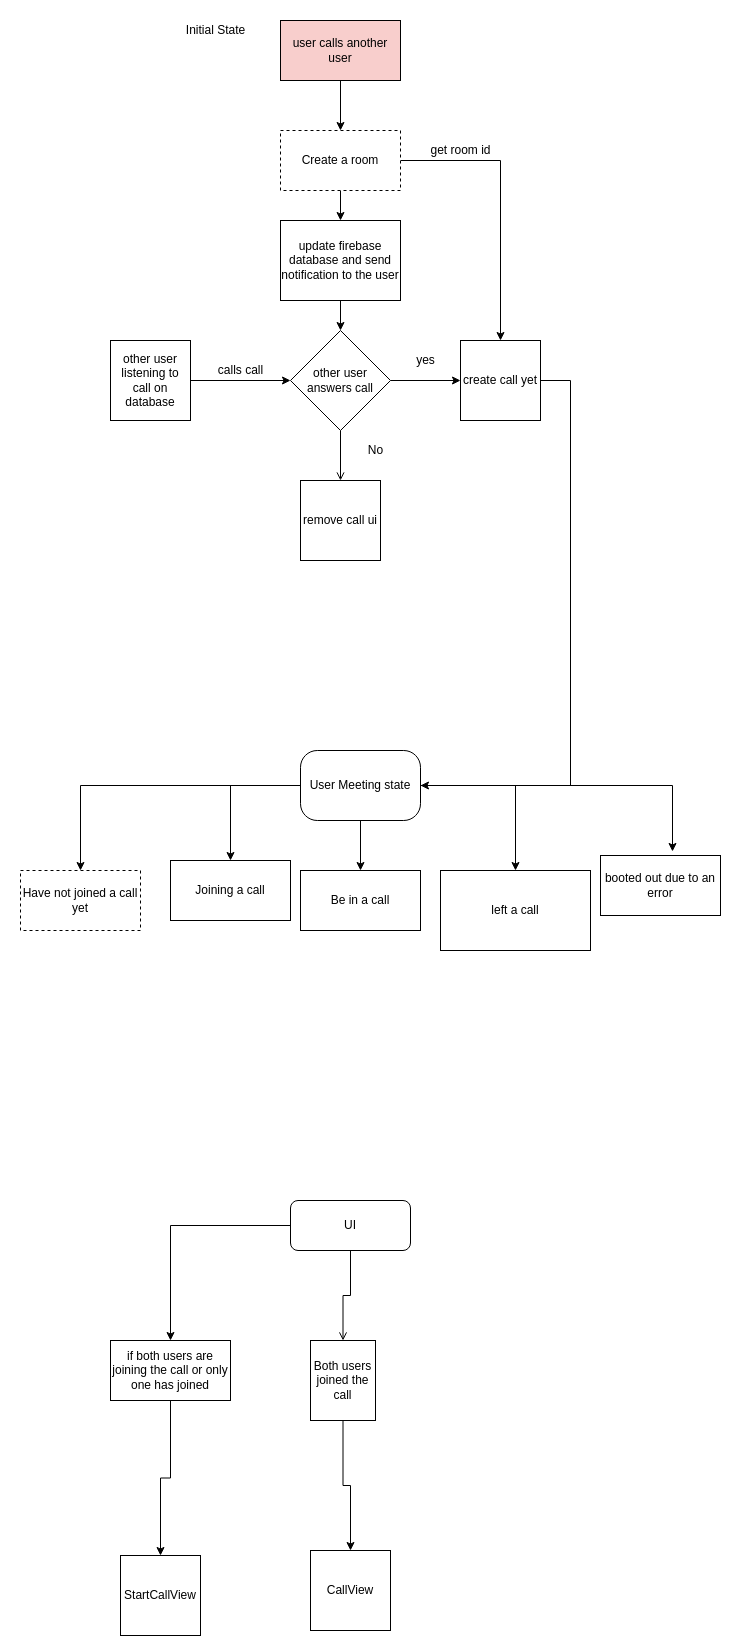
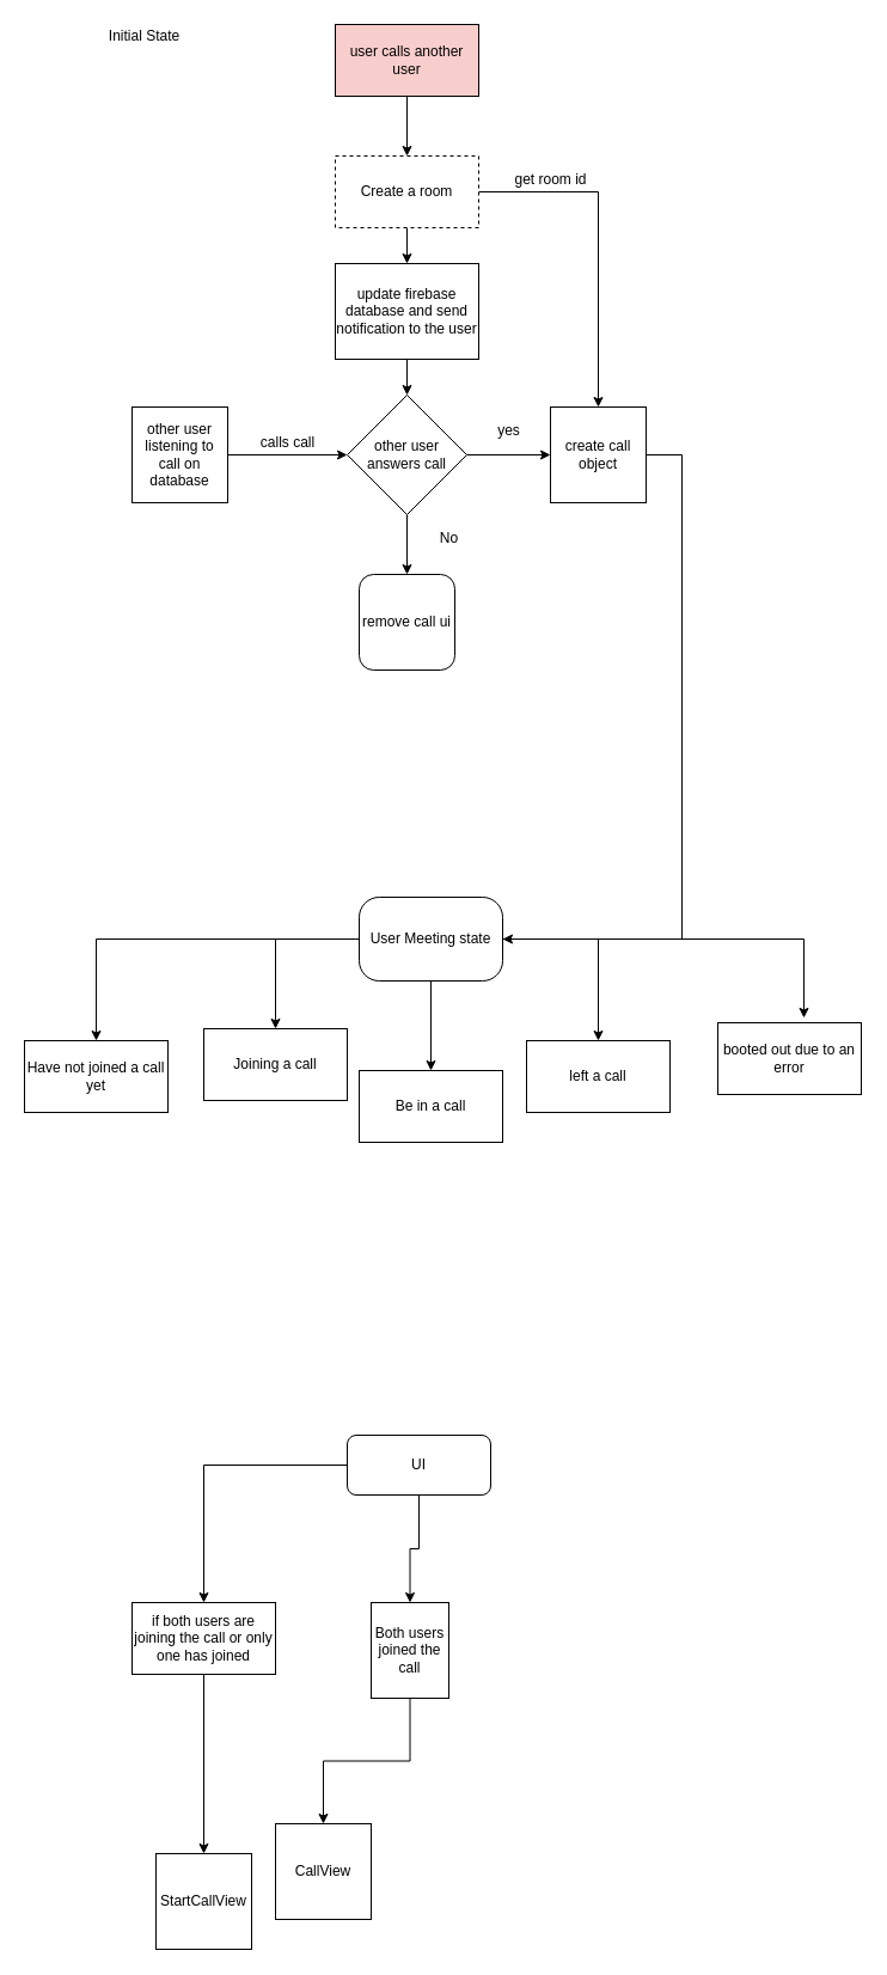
- <mxCell id="34" value="Initial State" style="text;html=1;align=center;verticalAlign=middle;resizable=0;points=[];autosize=1;strokeColor=none;fillColor=none;" parent="1" vertex="1"><mxGeometry x="180" y="20" width="70" height="20" as="geometry" /></mxCell>
+ <mxCell id="34" value="Initial State" style="text;html=1;align=center;verticalAlign=middle;resizable=0;points=[];autosize=1;strokeColor=none;fillColor=none;" parent="1" vertex="1"><mxGeometry x="85" y="20" width="70" height="20" as="geometry" /></mxCell>
- <mxCell id="29" value="create call yet" style="whiteSpace=wrap;html=1;aspect=fixed;" parent="1" vertex="1"><mxGeometry x="460" y="340" width="80" height="80" as="geometry" /></mxCell>
+ <mxCell id="29" value="create call object" style="whiteSpace=wrap;html=1;aspect=fixed;" parent="1" vertex="1"><mxGeometry x="460" y="340" width="80" height="80" as="geometry" /></mxCell>
- <mxCell id="26" style="edgeStyle=orthogonalEdgeStyle;rounded=0;orthogonalLoop=1;jettySize=auto;html=1;endArrow=open;" parent="1" source="27" target="31" edge="1"><mxGeometry relative="1" as="geometry"><mxPoint x="340" y="480" as="targetPoint" /></mxGeometry></mxCell>
+ <mxCell id="26" style="edgeStyle=orthogonalEdgeStyle;rounded=0;orthogonalLoop=1;jettySize=auto;html=1;" parent="1" source="27" target="31" edge="1"><mxGeometry relative="1" as="geometry"><mxPoint x="340" y="480" as="targetPoint" /></mxGeometry></mxCell>
- <mxCell id="31" value="remove call ui" style="whiteSpace=wrap;html=1;aspect=fixed;" parent="1" vertex="1"><mxGeometry x="300" y="480" width="80" height="80" as="geometry" /></mxCell>
+ <mxCell id="31" value="remove call ui" style="whiteSpace=wrap;html=1;aspect=fixed;rounded=1;" parent="1" vertex="1"><mxGeometry x="300" y="480" width="80" height="80" as="geometry" /></mxCell>
- <mxCell id="13" value="Have not joined a call yet" style="rounded=0;whiteSpace=wrap;html=1;dashed=1;" parent="1" vertex="1"><mxGeometry x="20" y="870" width="120" height="60" as="geometry" /></mxCell>
+ <mxCell id="13" value="Have not joined a call yet" style="rounded=0;whiteSpace=wrap;html=1;" parent="1" vertex="1"><mxGeometry x="20" y="870" width="120" height="60" as="geometry" /></mxCell>
- <mxCell id="15" value="Be in a call" style="rounded=0;whiteSpace=wrap;html=1;" parent="1" vertex="1"><mxGeometry x="300" y="870" width="120" height="60" as="geometry" /></mxCell>
+ <mxCell id="15" value="Be in a call" style="rounded=0;whiteSpace=wrap;html=1;" parent="1" vertex="1"><mxGeometry x="300" y="895" width="120" height="60" as="geometry" /></mxCell>
- <mxCell id="16" value="left a call" style="rounded=0;whiteSpace=wrap;html=1;" parent="1" vertex="1"><mxGeometry x="440" y="870" width="150" height="80" as="geometry" /></mxCell>
+ <mxCell id="16" value="left a call" style="rounded=0;whiteSpace=wrap;html=1;" parent="1" vertex="1"><mxGeometry x="440" y="870" width="120" height="60" as="geometry" /></mxCell>
- <mxCell id="36" style="edgeStyle=orthogonalEdgeStyle;rounded=0;orthogonalLoop=1;jettySize=auto;html=1;endArrow=open;" parent="1" source="37" target="42" edge="1"><mxGeometry relative="1" as="geometry"><mxPoint x="360" y="1550" as="targetPoint" /></mxGeometry></mxCell>
+ <mxCell id="36" style="edgeStyle=orthogonalEdgeStyle;rounded=0;orthogonalLoop=1;jettySize=auto;html=1;" parent="1" source="37" target="42" edge="1"><mxGeometry relative="1" as="geometry"><mxPoint x="360" y="1550" as="targetPoint" /></mxGeometry></mxCell>
- <mxCell id="43" value="CallView" style="whiteSpace=wrap;html=1;aspect=fixed;" parent="1" vertex="1"><mxGeometry x="310" y="1550" width="80" height="80" as="geometry" /></mxCell>
+ <mxCell id="43" value="CallView" style="whiteSpace=wrap;html=1;aspect=fixed;" parent="1" vertex="1"><mxGeometry x="230" y="1525" width="80" height="80" as="geometry" /></mxCell>
- <mxCell id="40" value="StartCallView" style="whiteSpace=wrap;html=1;aspect=fixed;" parent="1" vertex="1"><mxGeometry x="120" y="1555" width="80" height="80" as="geometry" /></mxCell>
+ <mxCell id="40" value="StartCallView" style="whiteSpace=wrap;html=1;aspect=fixed;" parent="1" vertex="1"><mxGeometry x="130" y="1550" width="80" height="80" as="geometry" /></mxCell>
